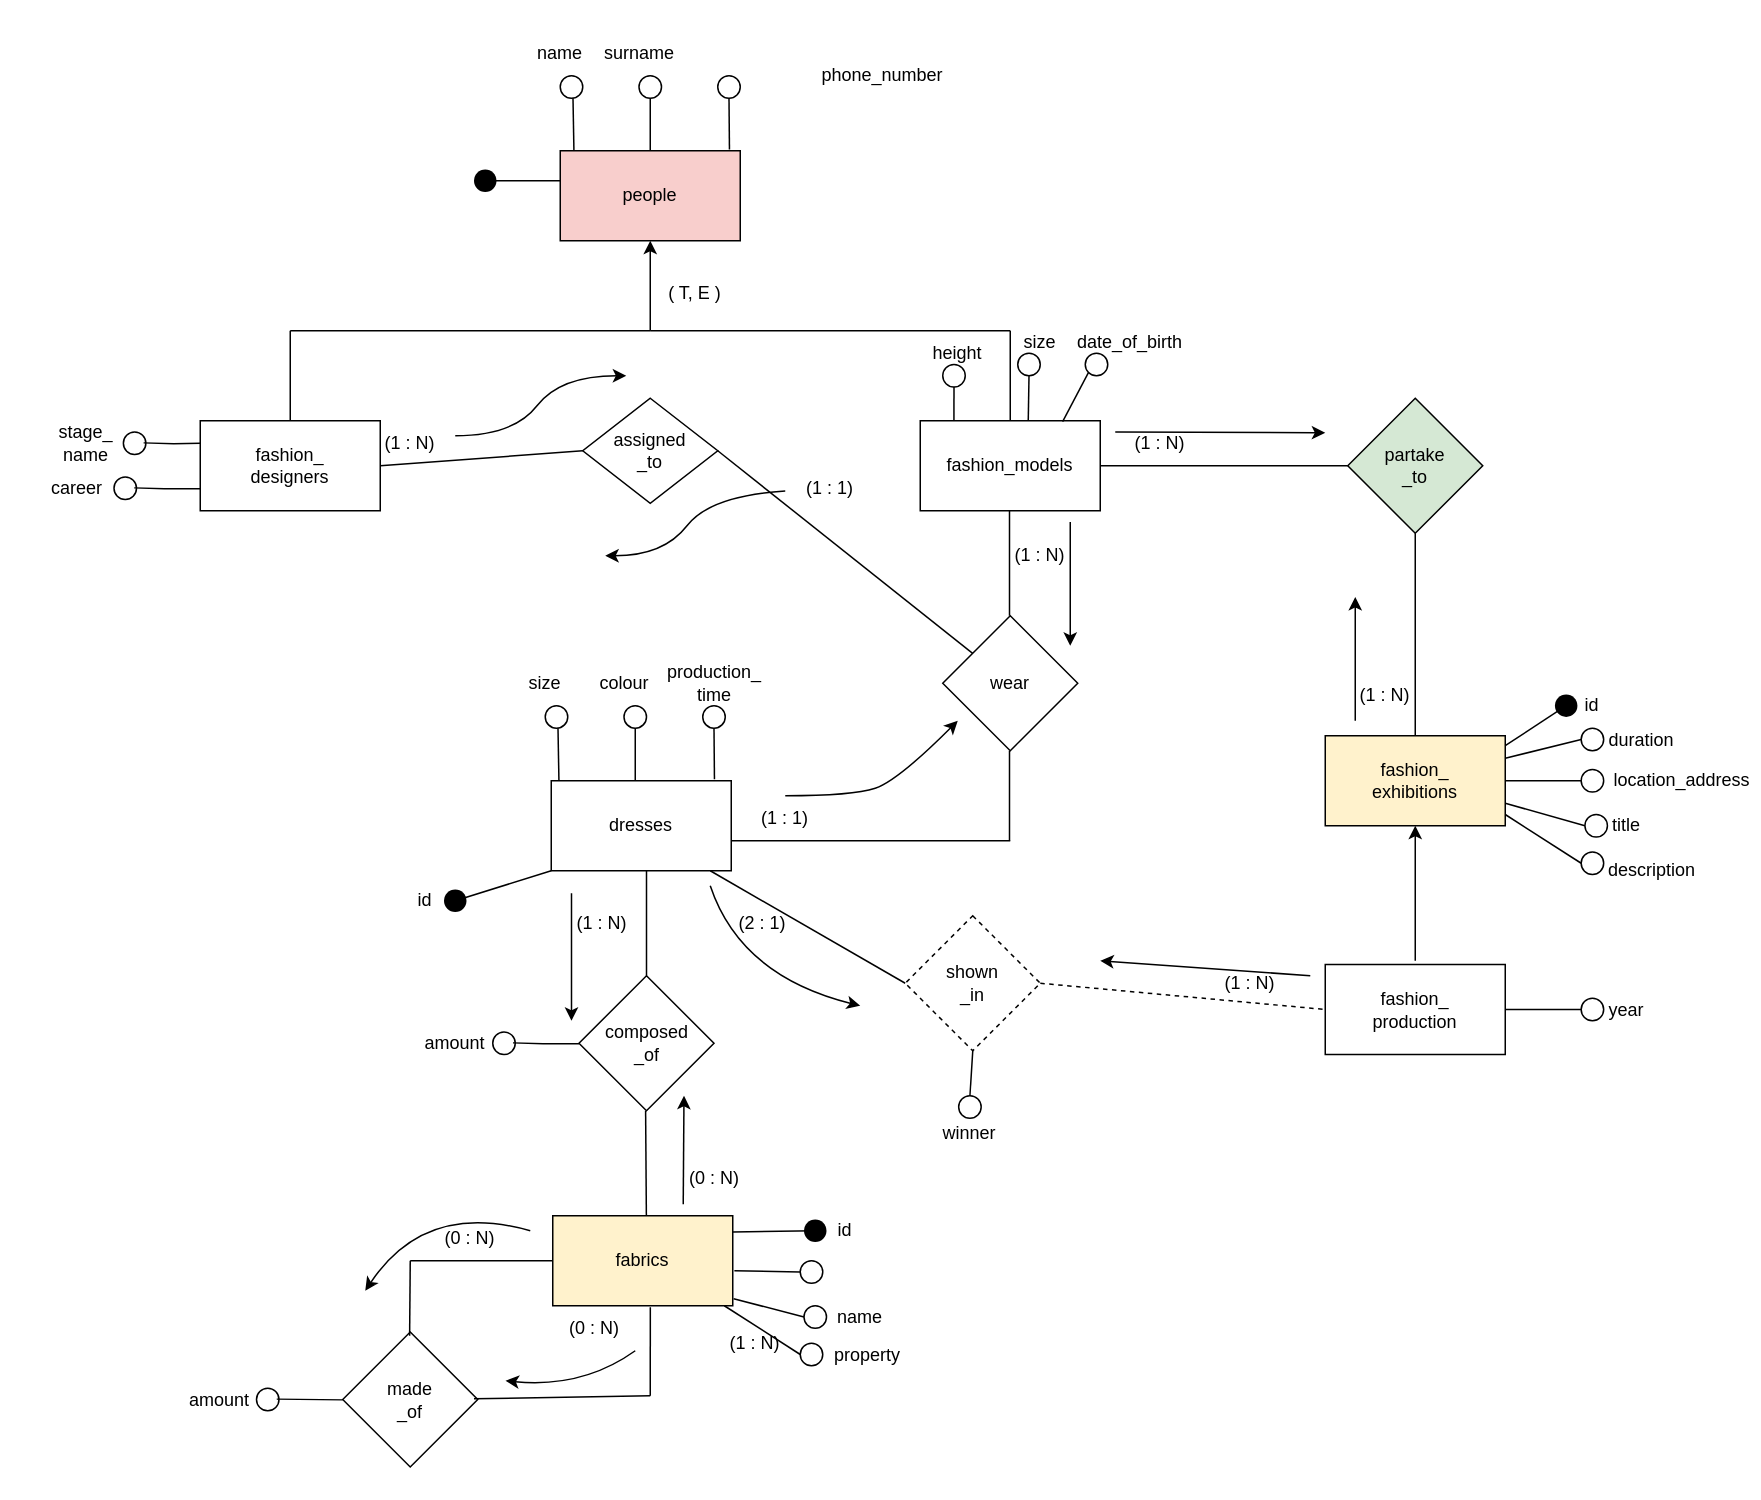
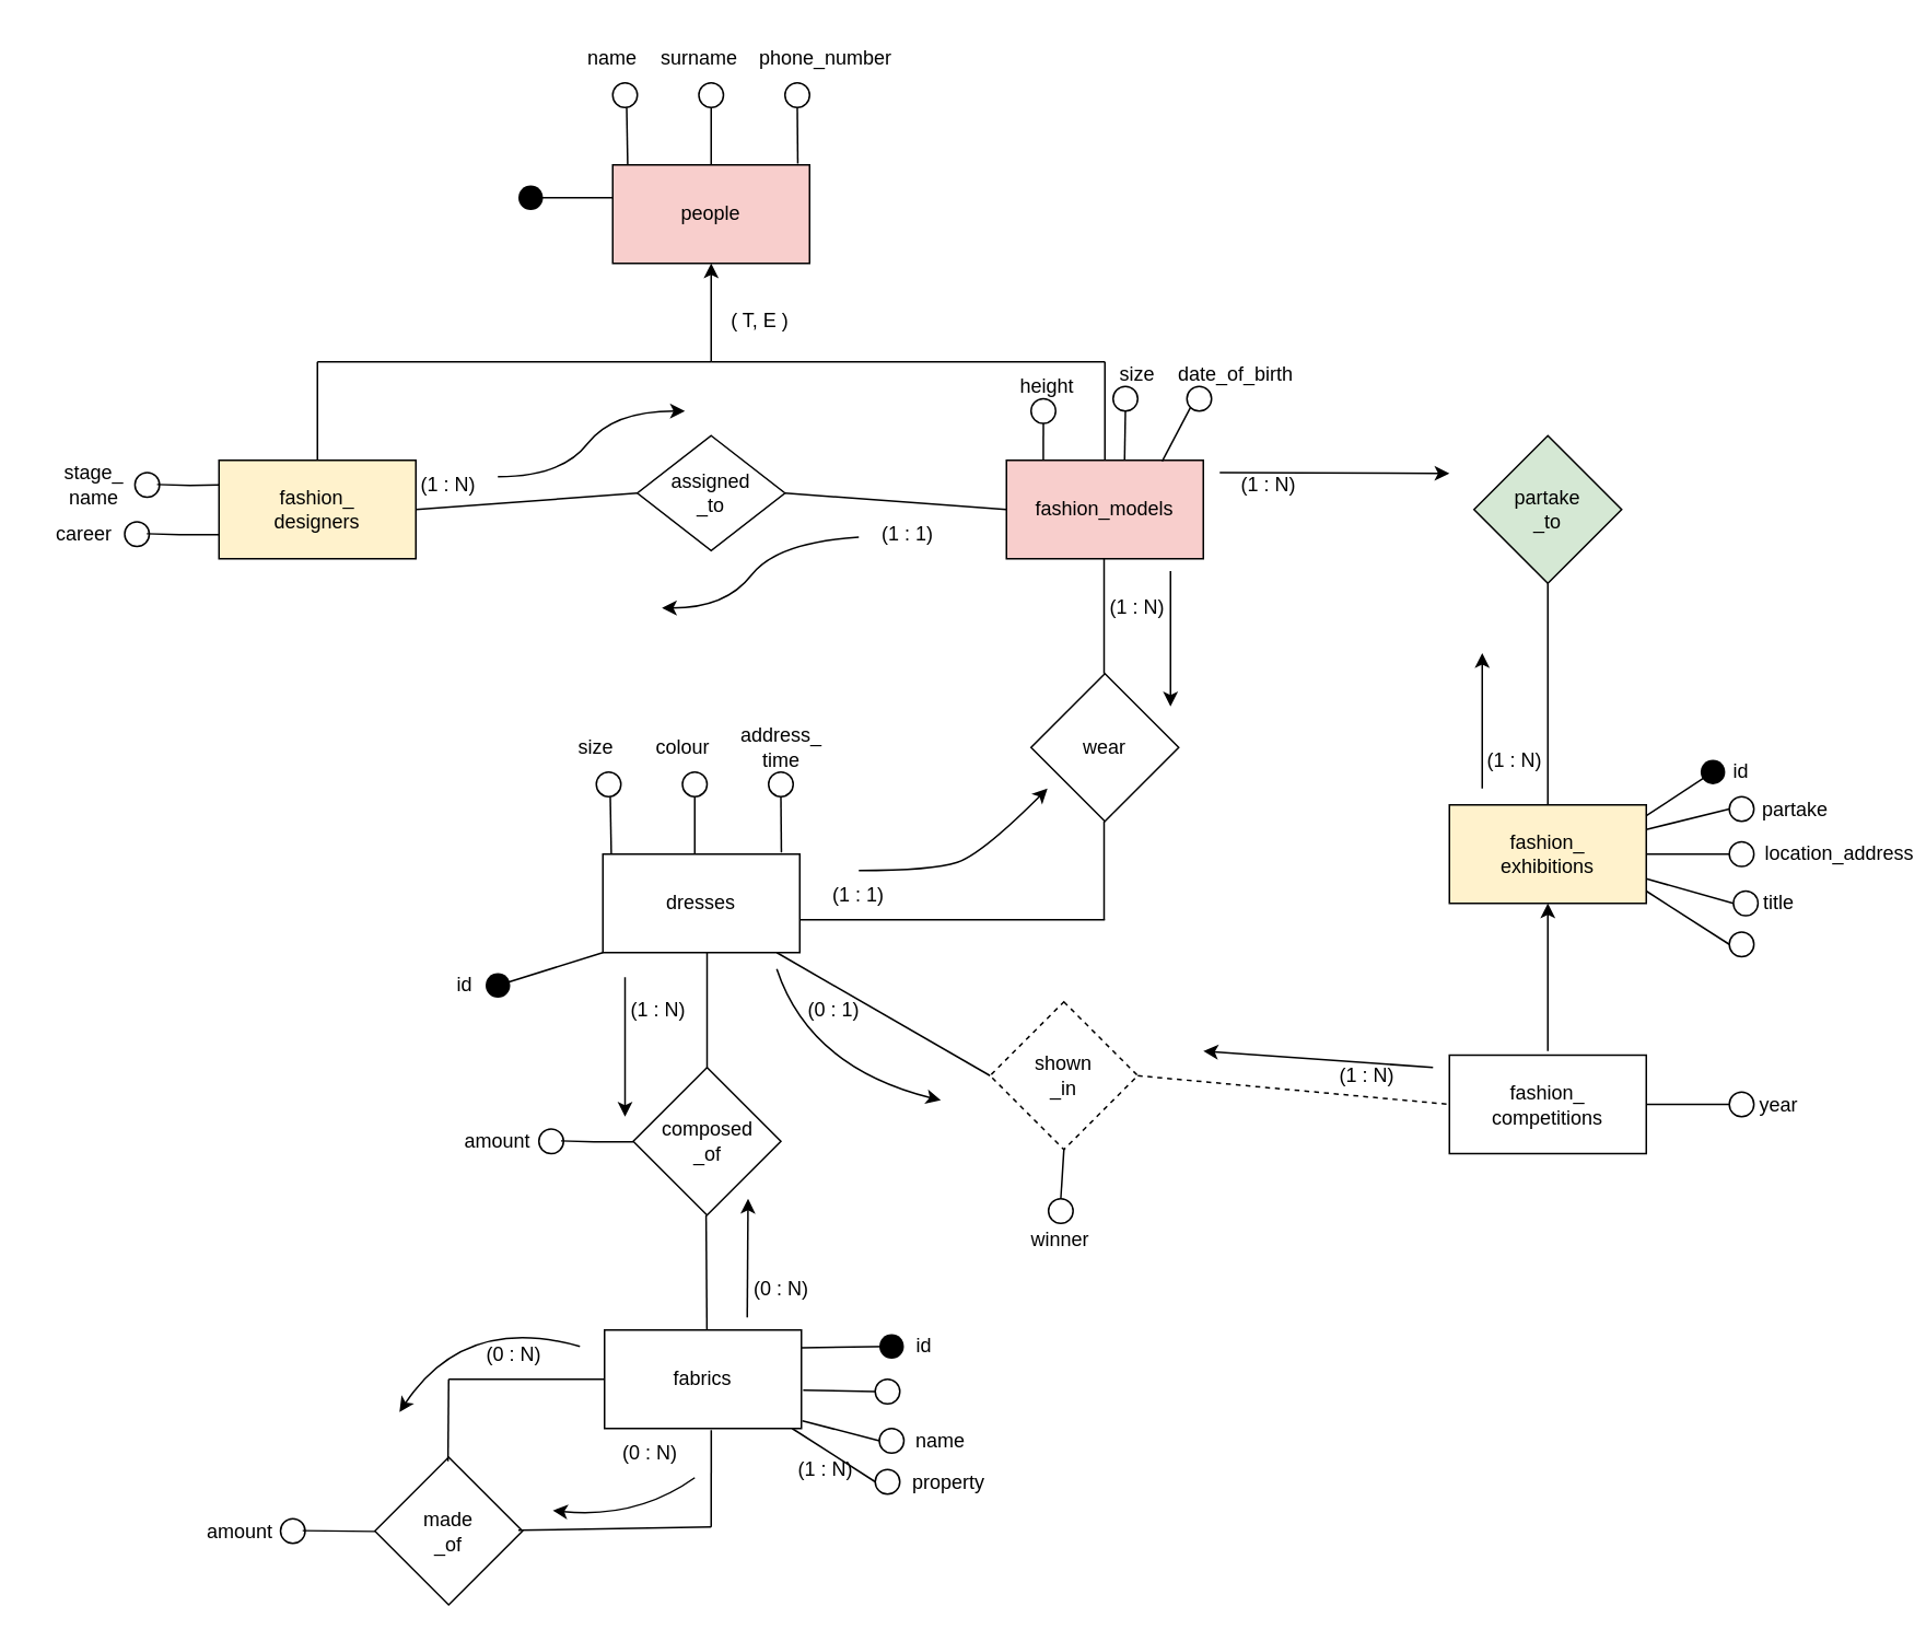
- <mxCell id="39" value="phone_number" style="text;strokeColor=none;align=center;fillColor=none;html=1;verticalAlign=middle;whiteSpace=wrap;rounded=0;" parent="1" vertex="1"><mxGeometry x="558" y="35" width="60" height="30" as="geometry" /></mxCell>
+ <mxCell id="39" value="phone_number" style="text;strokeColor=none;align=center;fillColor=none;html=1;verticalAlign=middle;whiteSpace=wrap;rounded=0;" parent="1" vertex="1"><mxGeometry x="473" y="20" width="60" height="30" as="geometry" /></mxCell>
- <mxCell id="3" value="fashion_&lt;div&gt;designers&lt;/div&gt;" style="rounded=0;whiteSpace=wrap;html=1;" parent="1" vertex="1"><mxGeometry x="133" y="280" width="120" height="60" as="geometry" /></mxCell>
+ <mxCell id="3" value="fashion_&lt;div&gt;designers&lt;/div&gt;" style="rounded=0;whiteSpace=wrap;html=1;fillColor=#fff2cc;" parent="1" vertex="1"><mxGeometry x="133" y="280" width="120" height="60" as="geometry" /></mxCell>
- <mxCell id="4" value="fashion_models" style="rounded=0;whiteSpace=wrap;html=1;" parent="1" vertex="1"><mxGeometry x="613" y="280" width="120" height="60" as="geometry" /></mxCell>
+ <mxCell id="4" value="fashion_models" style="rounded=0;whiteSpace=wrap;html=1;fillColor=#f8cecc;" parent="1" vertex="1"><mxGeometry x="613" y="280" width="120" height="60" as="geometry" /></mxCell>
- <mxCell id="95" value="" style="endArrow=none;html=1;rounded=0;exitX=1;exitY=0.5;exitDx=0;exitDy=0;entryX=0;entryY=0.5;entryDx=0;entryDy=0;" parent="1" source="4" target="94" edge="1"><mxGeometry width="50" height="50" relative="1" as="geometry"><mxPoint x="982.5" y="340" as="sourcePoint" /><mxPoint x="893" y="310" as="targetPoint" /></mxGeometry></mxCell>
- <mxCell id="11" value="" style="endArrow=none;html=1;rounded=0;exitX=1;exitY=0.5;exitDx=0;exitDy=0;" parent="1" source="10" target="18" edge="1"><mxGeometry width="50" height="50" relative="1" as="geometry"><mxPoint x="483" y="310" as="sourcePoint" /><mxPoint x="453" y="220" as="targetPoint" /></mxGeometry></mxCell>
+ <mxCell id="11" value="" style="endArrow=none;html=1;rounded=0;entryX=0;entryY=0.5;entryDx=0;entryDy=0;exitX=1;exitY=0.5;exitDx=0;exitDy=0;" parent="1" source="10" target="4" edge="1"><mxGeometry width="50" height="50" relative="1" as="geometry"><mxPoint x="483" y="310" as="sourcePoint" /><mxPoint x="453" y="220" as="targetPoint" /></mxGeometry></mxCell>
- <mxCell id="51" value="production_&lt;div&gt;time&lt;/div&gt;" style="text;strokeColor=none;align=center;fillColor=none;html=1;verticalAlign=middle;whiteSpace=wrap;rounded=0;" parent="1" vertex="1"><mxGeometry x="445.5" y="440" width="60" height="30" as="geometry" /></mxCell>
+ <mxCell id="51" value="address_&lt;div&gt;time&lt;/div&gt;" style="text;strokeColor=none;align=center;fillColor=none;html=1;verticalAlign=middle;whiteSpace=wrap;rounded=0;" parent="1" vertex="1"><mxGeometry x="445.5" y="440" width="60" height="30" as="geometry" /></mxCell>
- <mxCell id="116" value="duration" style="text;strokeColor=none;align=center;fillColor=none;html=1;verticalAlign=middle;whiteSpace=wrap;rounded=0;" parent="1" vertex="1"><mxGeometry x="1063.62" y="477.5" width="60" height="30" as="geometry" /></mxCell>
+ <mxCell id="116" value="partake" style="text;strokeColor=none;align=center;fillColor=none;html=1;verticalAlign=middle;whiteSpace=wrap;rounded=0;" parent="1" vertex="1"><mxGeometry x="1063.62" y="477.5" width="60" height="30" as="geometry" /></mxCell>
- <mxCell id="110" value="description" style="text;strokeColor=none;align=center;fillColor=none;html=1;verticalAlign=middle;whiteSpace=wrap;rounded=0;" parent="1" vertex="1"><mxGeometry x="1071.12" y="565" width="60" height="30" as="geometry" /></mxCell>
- <mxCell id="118" value="(2 :&lt;span style=&quot;background-color: initial;&quot;&gt;&amp;nbsp;1&lt;/span&gt;&lt;span style=&quot;background-color: initial;&quot;&gt;)&lt;/span&gt;" style="text;strokeColor=none;align=center;fillColor=none;html=1;verticalAlign=middle;whiteSpace=wrap;rounded=0;" parent="1" vertex="1"><mxGeometry x="478" y="600" width="60" height="30" as="geometry" /></mxCell>
+ <mxCell id="118" value="(0 :&lt;span style=&quot;background-color: initial;&quot;&gt;&amp;nbsp;1&lt;/span&gt;&lt;span style=&quot;background-color: initial;&quot;&gt;)&lt;/span&gt;" style="text;strokeColor=none;align=center;fillColor=none;html=1;verticalAlign=middle;whiteSpace=wrap;rounded=0;" parent="1" vertex="1"><mxGeometry x="478" y="600" width="60" height="30" as="geometry" /></mxCell>
- <mxCell id="99" value="fashion_&lt;div&gt;production&lt;/div&gt;" style="rounded=0;whiteSpace=wrap;html=1;" parent="1" vertex="1"><mxGeometry x="883" y="642.5" width="120" height="60" as="geometry" /></mxCell>
+ <mxCell id="99" value="fashion_&lt;div&gt;competitions&lt;/div&gt;" style="rounded=0;whiteSpace=wrap;html=1;" parent="1" vertex="1"><mxGeometry x="883" y="642.5" width="120" height="60" as="geometry" /></mxCell>
- <mxCell id="58" value="fabrics" style="rounded=0;whiteSpace=wrap;html=1;fillColor=#fff2cc;" parent="1" vertex="1"><mxGeometry x="368" y="810" width="120" height="60" as="geometry" /></mxCell>
+ <mxCell id="58" value="fabrics" style="rounded=0;whiteSpace=wrap;html=1;" parent="1" vertex="1"><mxGeometry x="368" y="810" width="120" height="60" as="geometry" /></mxCell>
